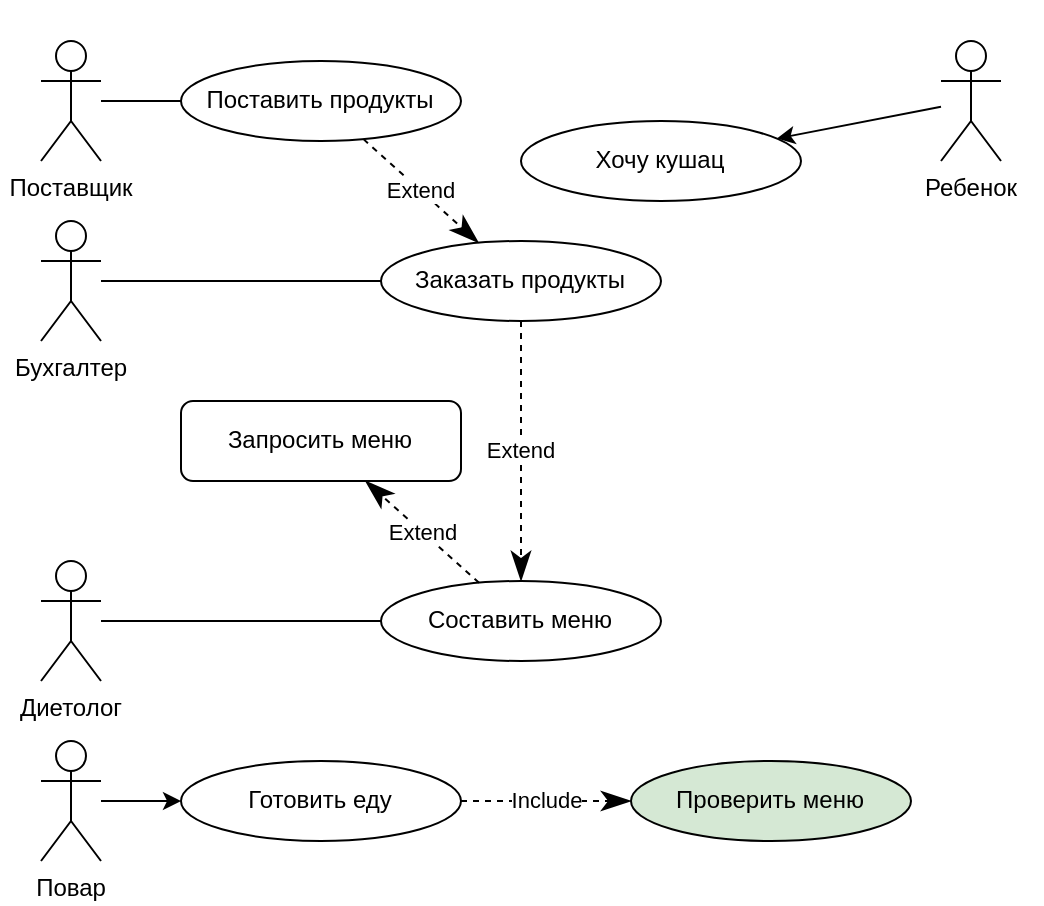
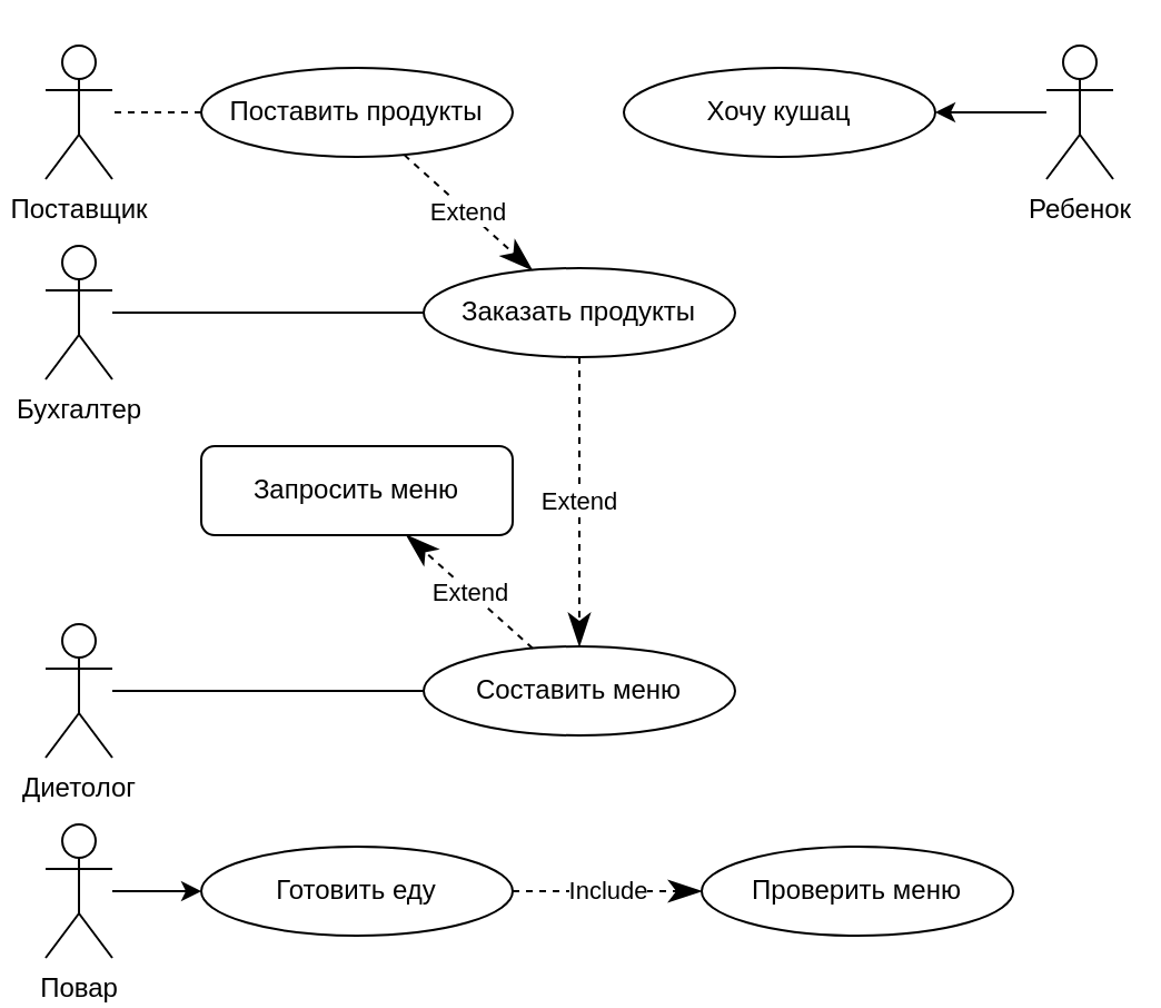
- <mxCell id="22" value="" style="endArrow=none;html=1;rounded=0;endFill=0;" edge="1" parent="1" source="5" target="2"><mxGeometry width="50" height="50" relative="1" as="geometry"><mxPoint x="312.11" y="49.996" as="sourcePoint" /><mxPoint x="259.999" y="53.976" as="targetPoint" /></mxGeometry></mxCell>
+ <mxCell id="22" value="" style="endArrow=none;html=1;rounded=0;endFill=0;dashed=1;" edge="1" parent="1" source="5" target="2"><mxGeometry width="50" height="50" relative="1" as="geometry"><mxPoint x="312.11" y="49.996" as="sourcePoint" /><mxPoint x="259.999" y="53.976" as="targetPoint" /></mxGeometry></mxCell>
- <mxCell id="8" value="Хочу кушац" style="ellipse;whiteSpace=wrap;html=1;" vertex="1" parent="1"><mxGeometry x="260" y="60" width="140" height="40" as="geometry" /></mxCell>
+ <mxCell id="8" value="Хочу кушац" style="ellipse;whiteSpace=wrap;html=1;" vertex="1" parent="1"><mxGeometry x="280" y="30" width="140" height="40" as="geometry" /></mxCell>
- <mxCell id="14" value="Проверить меню" style="ellipse;whiteSpace=wrap;html=1;fillColor=#d5e8d4;" vertex="1" parent="1"><mxGeometry x="315" y="380" width="140" height="40" as="geometry" /></mxCell>
+ <mxCell id="14" value="Проверить меню" style="ellipse;whiteSpace=wrap;html=1;" vertex="1" parent="1"><mxGeometry x="315" y="380" width="140" height="40" as="geometry" /></mxCell>
